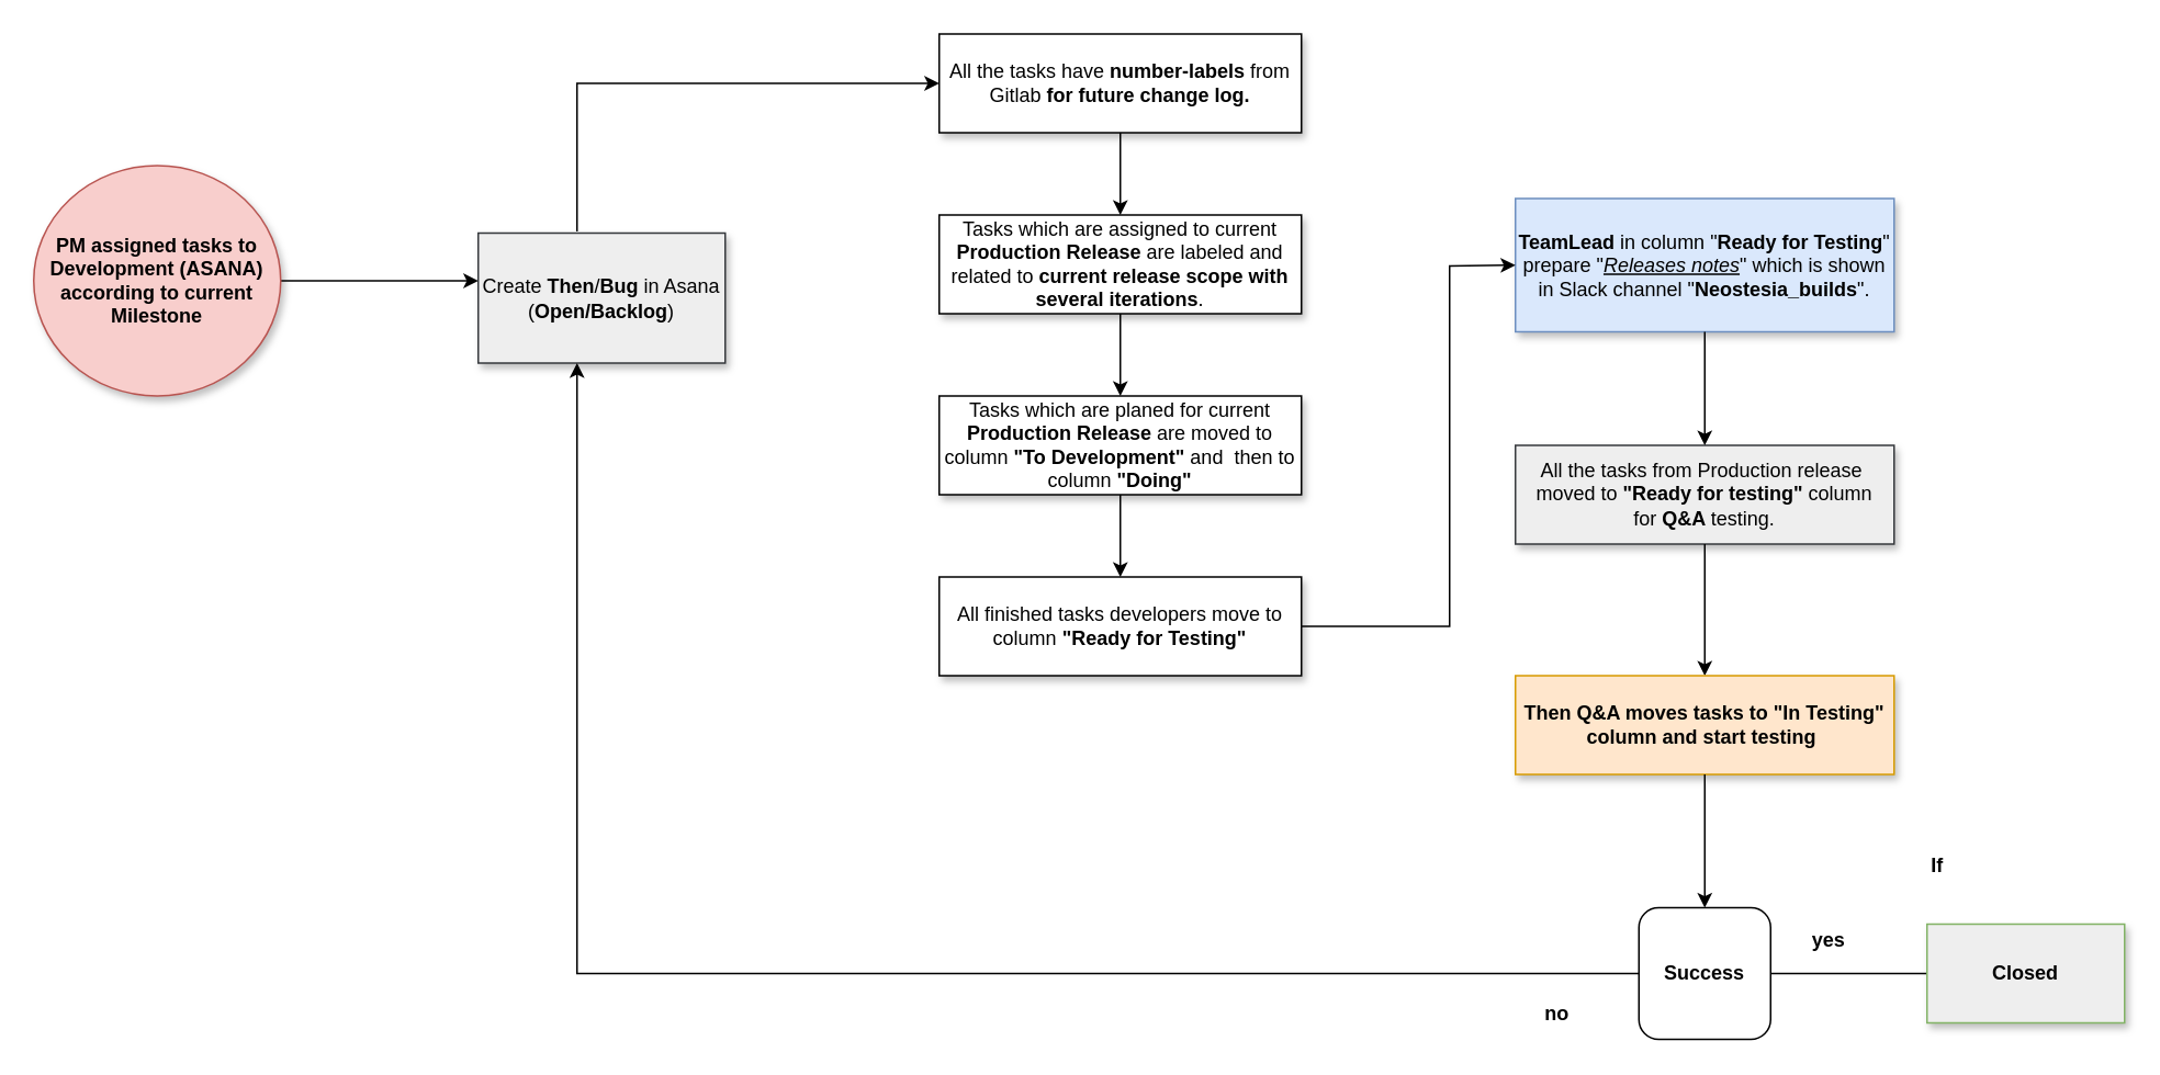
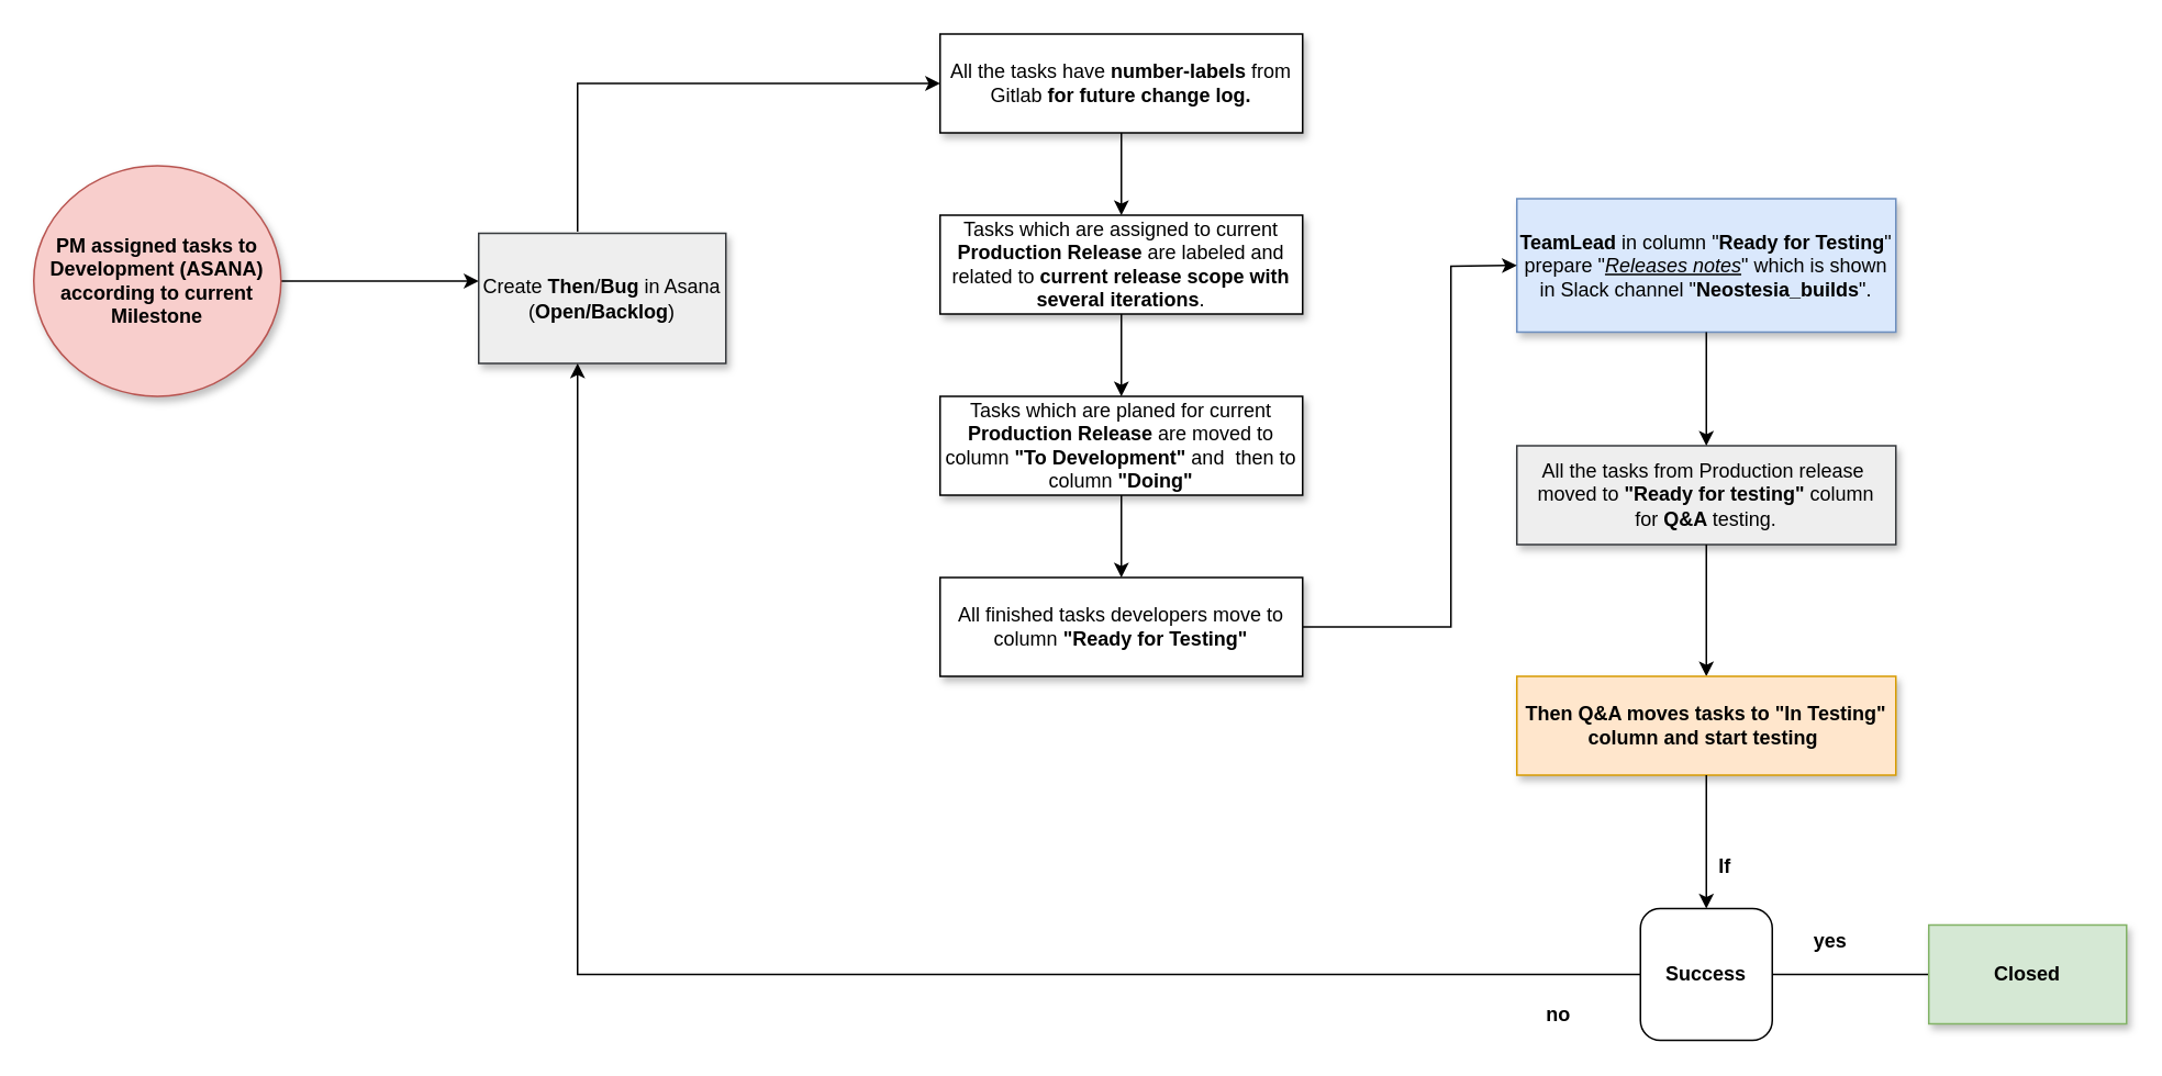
- <mxCell id="10" value="&lt;b&gt;If&lt;/b&gt;" style="text;html=1;align=center;verticalAlign=middle;resizable=0;points=[];autosize=1;strokeColor=none;fillColor=none;" parent="1" vertex="1"><mxGeometry x="1166" y="516" width="20" height="20" as="geometry" /></mxCell>
+ <mxCell id="10" value="&lt;b&gt;If&lt;/b&gt;" style="text;html=1;align=center;verticalAlign=middle;resizable=0;points=[];autosize=1;strokeColor=none;fillColor=none;" parent="1" vertex="1"><mxGeometry x="1036" y="516" width="20" height="20" as="geometry" /></mxCell>
- <mxCell id="12" value="&lt;b&gt;Closed&lt;/b&gt;" style="rounded=0;whiteSpace=wrap;html=1;fillColor=#eeeeee;strokeColor=#82b366;shadow=1;" parent="1" vertex="1"><mxGeometry x="1170" y="561" width="120" height="60" as="geometry" /></mxCell>
+ <mxCell id="12" value="&lt;b&gt;Closed&lt;/b&gt;" style="rounded=0;whiteSpace=wrap;html=1;fillColor=#d5e8d4;strokeColor=#82b366;shadow=1;" parent="1" vertex="1"><mxGeometry x="1170" y="561" width="120" height="60" as="geometry" /></mxCell>
